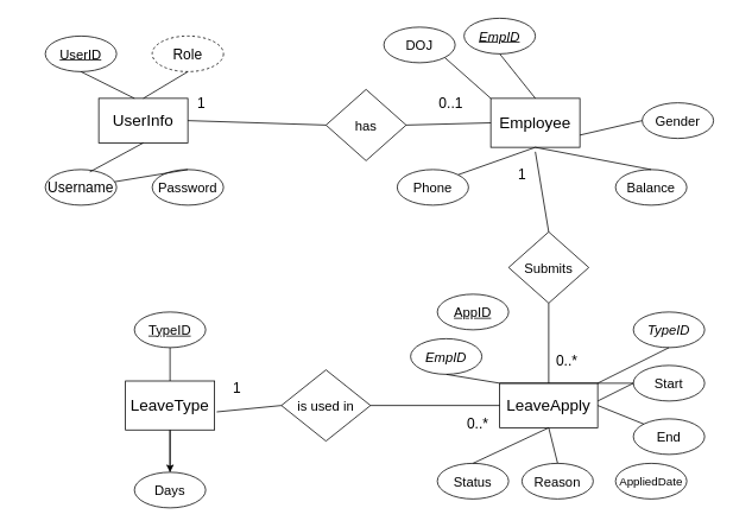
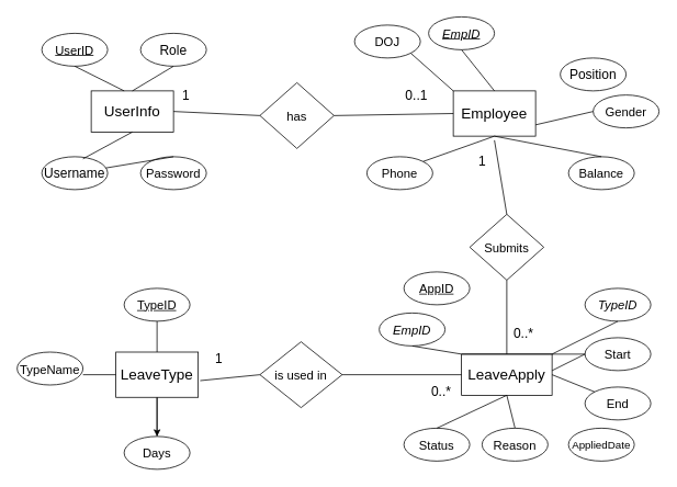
- <mxCell id="5" value="&lt;font style=&quot;font-size: 16px;&quot;&gt;Role&lt;/font&gt;" style="ellipse;whiteSpace=wrap;html=1;dashed=1;" parent="1" vertex="1"><mxGeometry x="170" y="40" width="80" height="40" as="geometry" /></mxCell>
+ <mxCell id="5" value="&lt;font style=&quot;font-size: 16px;&quot;&gt;Role&lt;/font&gt;" style="ellipse;whiteSpace=wrap;html=1;" parent="1" vertex="1"><mxGeometry x="170" y="40" width="80" height="40" as="geometry" /></mxCell>
+ <mxCell id="12" value="&lt;font style=&quot;font-size: 16px;&quot;&gt;Position&lt;/font&gt;" style="ellipse;whiteSpace=wrap;html=1;" parent="1" vertex="1"><mxGeometry x="680" y="70" width="80" height="40" as="geometry" /></mxCell>
- <mxCell id="47" value="&lt;font style=&quot;font-size: 15px;&quot;&gt;has&lt;/font&gt;" style="rhombus;whiteSpace=wrap;html=1;" parent="1" vertex="1"><mxGeometry x="365" y="100" width="90" height="80" as="geometry" /></mxCell>
+ <mxCell id="47" value="&lt;font style=&quot;font-size: 15px;&quot;&gt;has&lt;/font&gt;" style="rhombus;whiteSpace=wrap;html=1;" parent="1" vertex="1"><mxGeometry x="315" y="100" width="90" height="80" as="geometry" /></mxCell>
+ <mxCell id="41" value="&lt;font style=&quot;font-size: 15px;&quot;&gt;TypeName&lt;/font&gt;" style="ellipse;whiteSpace=wrap;html=1;" parent="1" vertex="1"><mxGeometry x="20" y="427.5" width="80" height="40" as="geometry" /></mxCell>
+ <mxCell id="45" value="" style="endArrow=none;html=1;rounded=0;entryX=1;entryY=0.688;entryDx=0;entryDy=0;exitX=0;exitY=0.5;exitDx=0;exitDy=0;entryPerimeter=0;" parent="1" source="40" target="41" edge="1"><mxGeometry width="50" height="50" relative="1" as="geometry"><mxPoint x="150" y="510" as="sourcePoint" /><mxPoint x="110" y="450" as="targetPoint" /></mxGeometry></mxCell>
